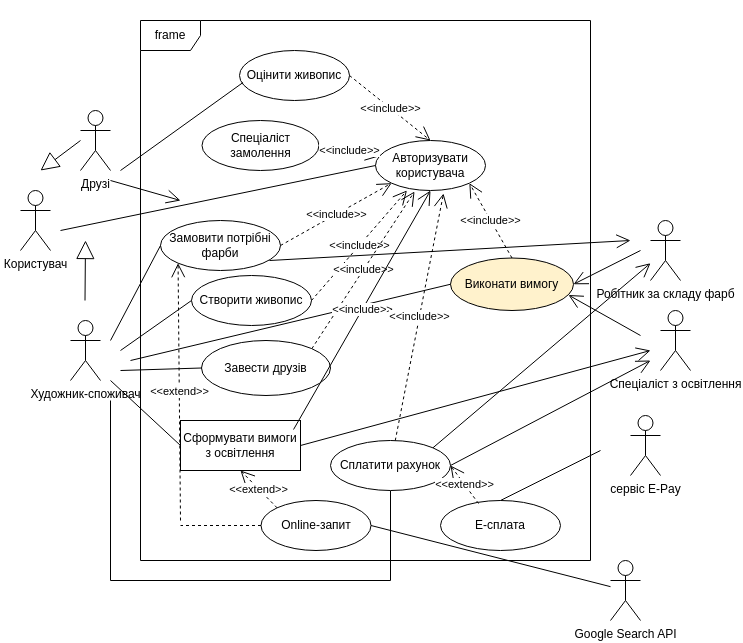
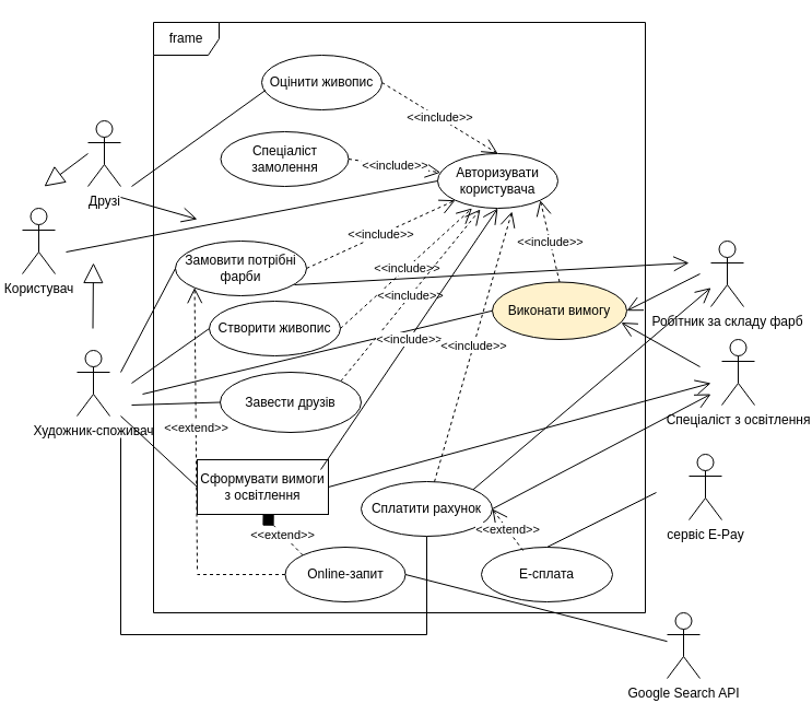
- <mxCell id="8" value="Авторизувати користувача" style="ellipse;whiteSpace=wrap;html=1;" parent="1" vertex="1"><mxGeometry x="375" y="140" width="110" height="50" as="geometry" /></mxCell>
+ <mxCell id="8" value="Авторизувати користувача" style="ellipse;whiteSpace=wrap;html=1;" parent="1" vertex="1"><mxGeometry x="400" y="140" width="110" height="50" as="geometry" /></mxCell>
- <mxCell id="42" value="&amp;lt;&amp;lt;extend&amp;gt;&amp;gt;" style="endArrow=open;endSize=12;dashed=1;html=1;rounded=0;exitX=0;exitY=0;exitDx=0;exitDy=0;entryX=0.5;entryY=1;entryDx=0;entryDy=0;" parent="1" source="36" target="13" edge="1"><mxGeometry width="160" relative="1" as="geometry"><mxPoint x="330" y="345" as="sourcePoint" /><mxPoint x="435" y="270" as="targetPoint" /></mxGeometry></mxCell>
+ <mxCell id="42" value="&amp;lt;&amp;lt;extend&amp;gt;&amp;gt;" style="endArrow=diamond;endSize=12;dashed=1;html=1;rounded=0;exitX=0;exitY=0;exitDx=0;exitDy=0;entryX=0.5;entryY=1;entryDx=0;entryDy=0;" parent="1" source="36" target="13" edge="1"><mxGeometry width="160" relative="1" as="geometry"><mxPoint x="330" y="345" as="sourcePoint" /><mxPoint x="435" y="270" as="targetPoint" /></mxGeometry></mxCell>
